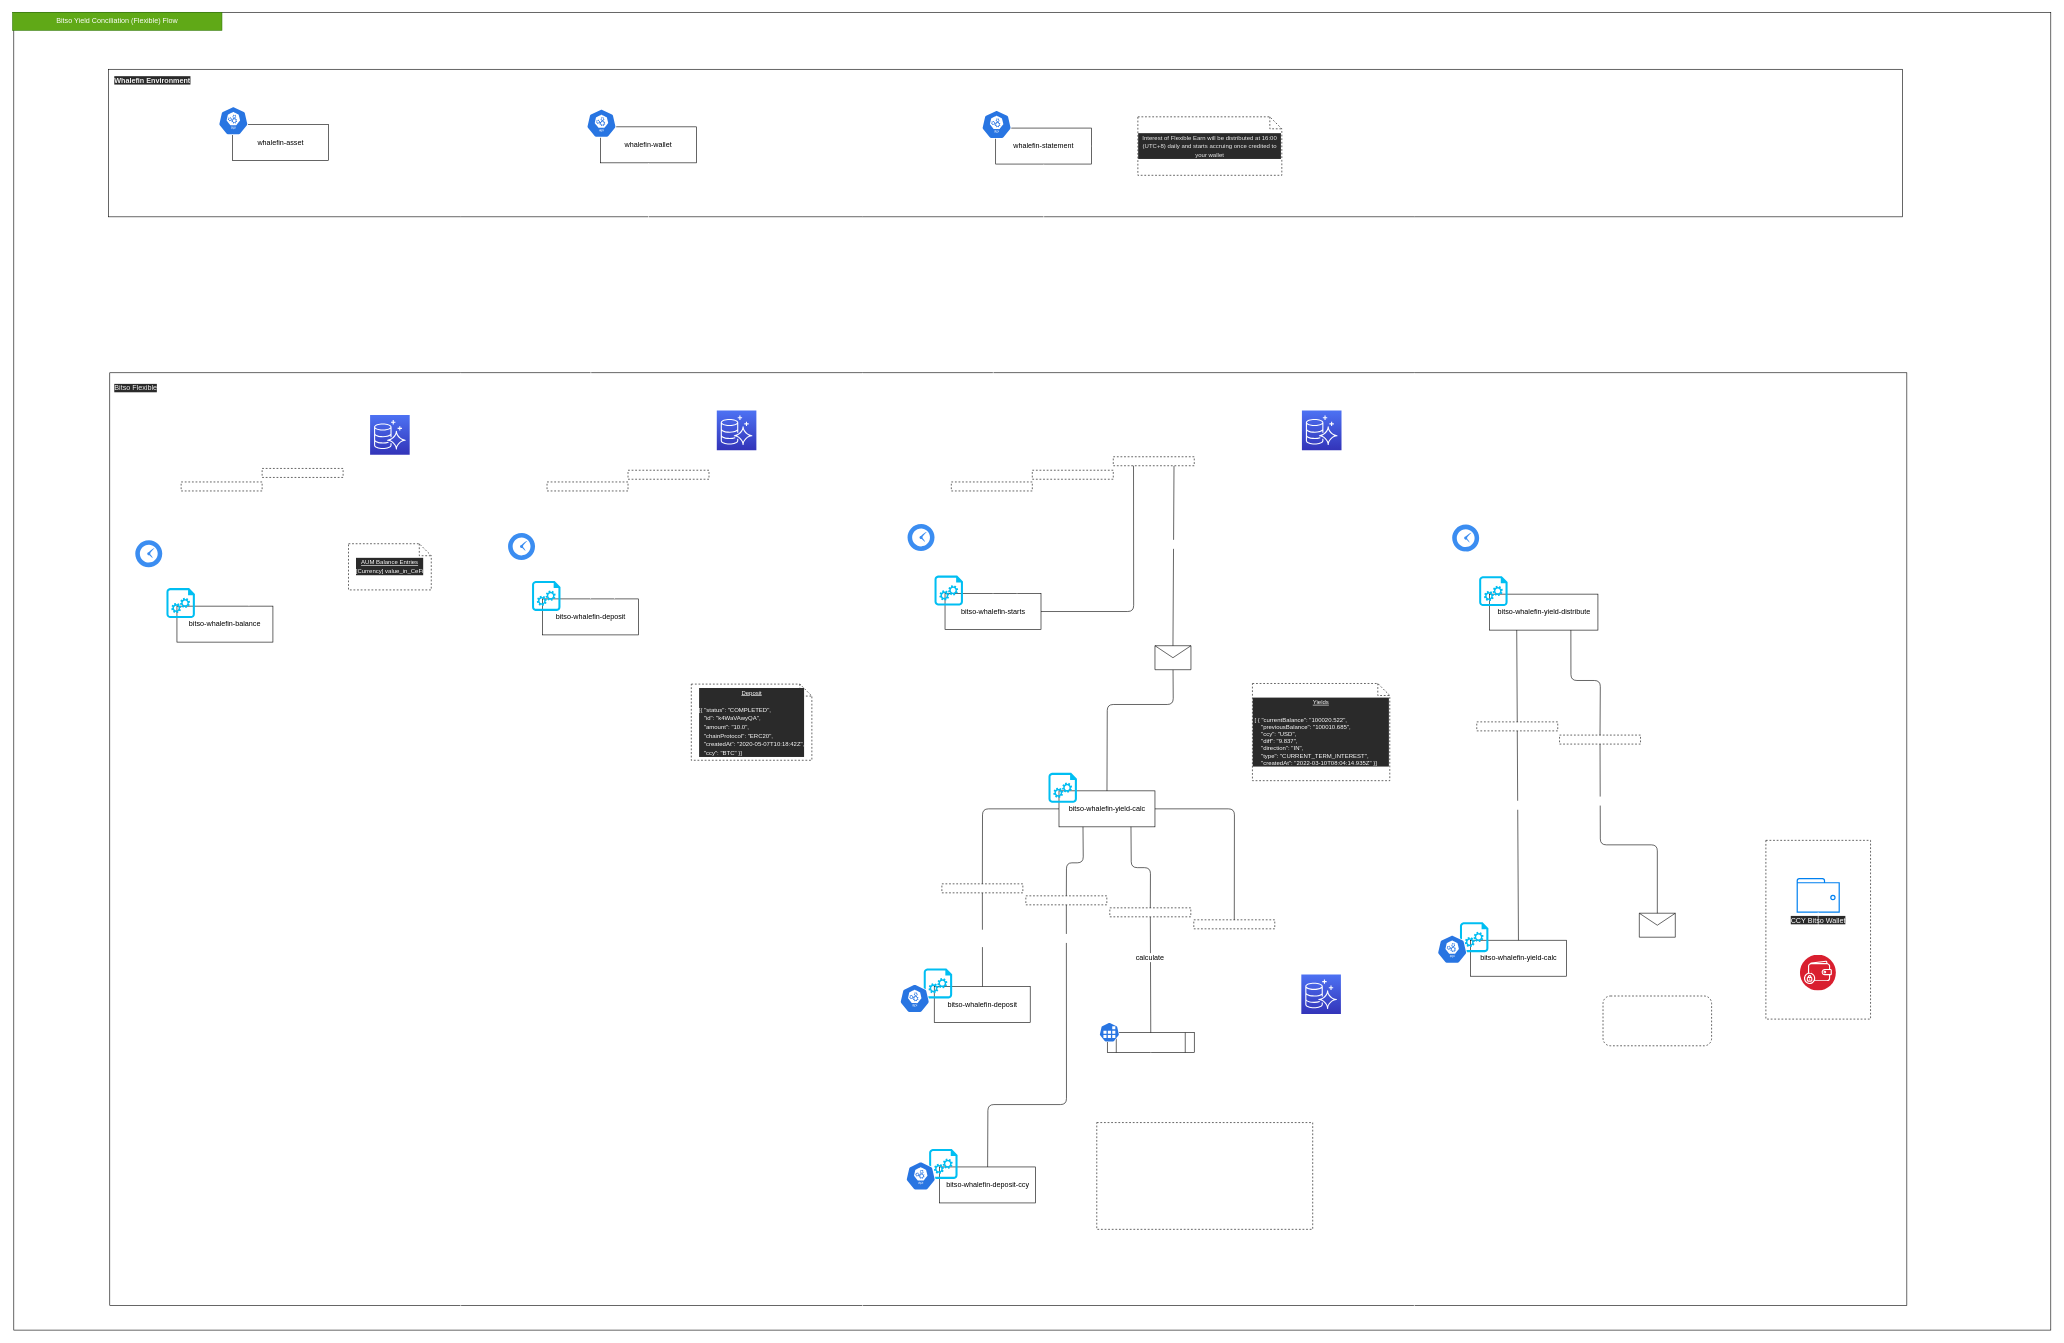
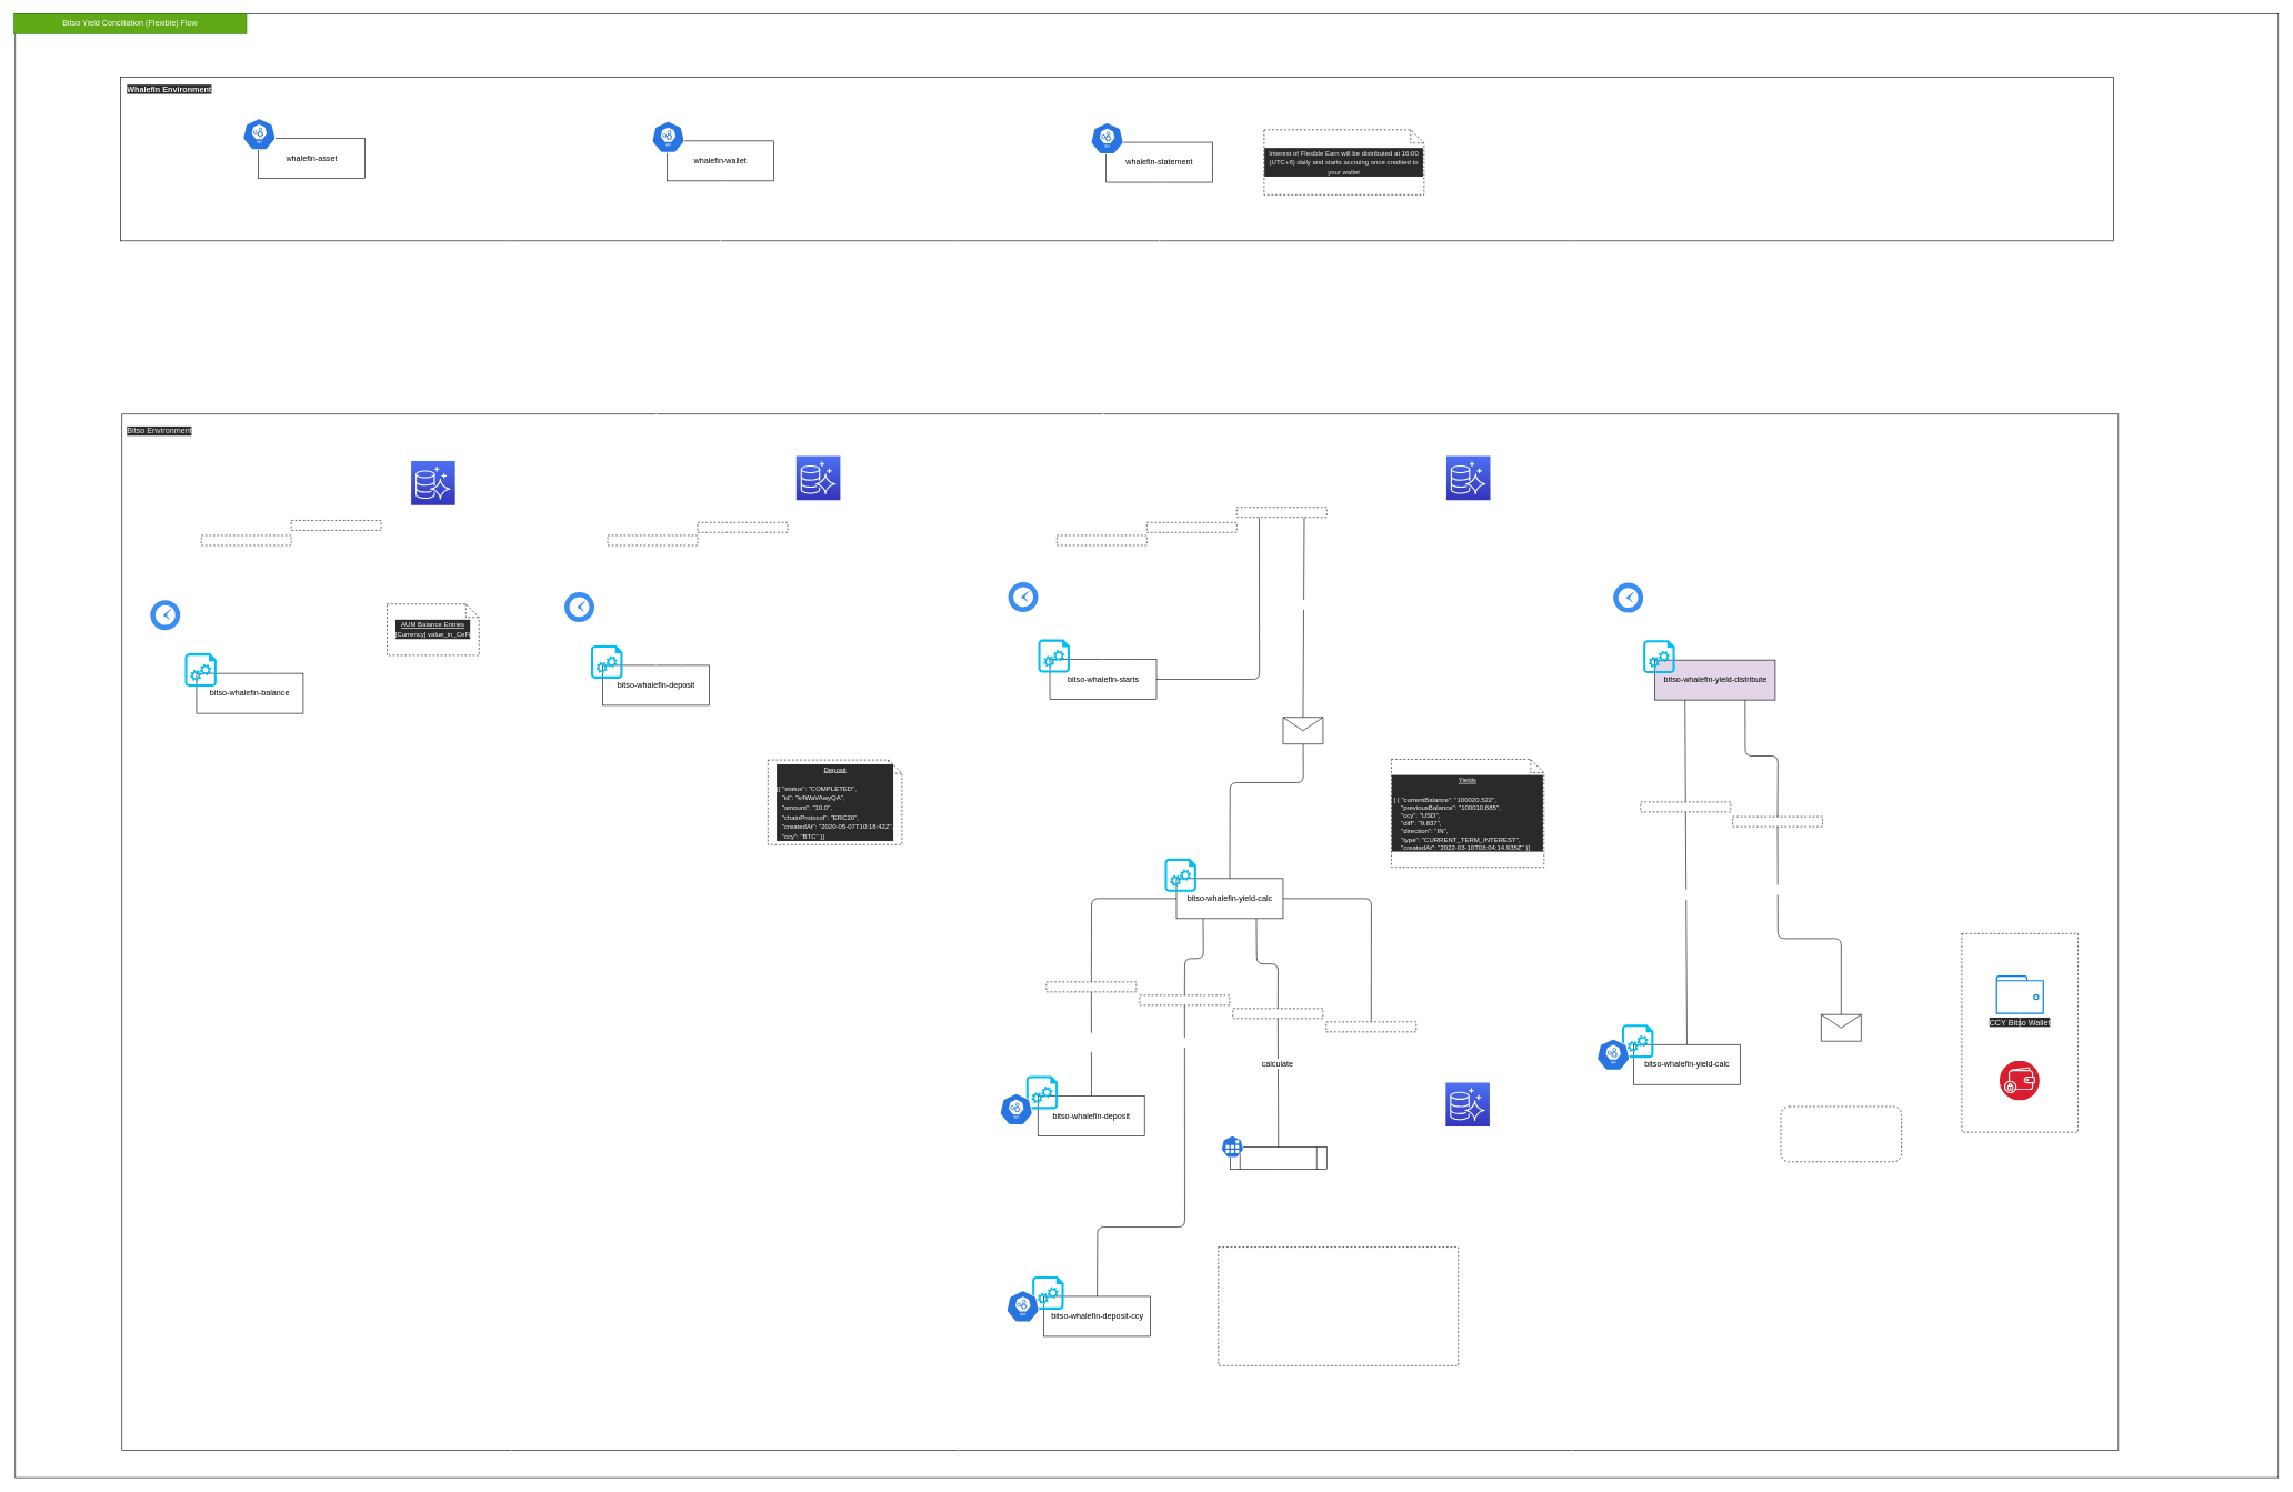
- <mxCell id="12" value="&lt;span style=&quot;color: rgb(240 , 240 , 240) ; font-family: &amp;#34;helvetica&amp;#34; ; font-size: 12px ; font-style: normal ; font-weight: 400 ; letter-spacing: normal ; text-align: center ; text-indent: 0px ; text-transform: none ; word-spacing: 0px ; background-color: rgb(42 , 42 , 42) ; display: inline ; float: none&quot;&gt;Bitso Flexible&lt;/span&gt;" style="text;whiteSpace=wrap;html=1;" parent="1" vertex="1"><mxGeometry x="187.997" y="632.981" width="137" height="28" as="geometry" /></mxCell>
+ <mxCell id="12" value="&lt;span style=&quot;color: rgb(240 , 240 , 240) ; font-family: &amp;#34;helvetica&amp;#34; ; font-size: 12px ; font-style: normal ; font-weight: 400 ; letter-spacing: normal ; text-align: center ; text-indent: 0px ; text-transform: none ; word-spacing: 0px ; background-color: rgb(42 , 42 , 42) ; display: inline ; float: none&quot;&gt;Bitso Environment&lt;/span&gt;" style="text;whiteSpace=wrap;html=1;" parent="1" vertex="1"><mxGeometry x="187.997" y="632.981" width="137" height="28" as="geometry" /></mxCell>
- <mxCell id="114" value="bitso-whalefin-yield-distribute" style="rounded=0;whiteSpace=wrap;html=1;" parent="113" vertex="1"><mxGeometry x="17.5" y="30" width="180.5" height="60" as="geometry" /></mxCell>
+ <mxCell id="114" value="bitso-whalefin-yield-distribute" style="rounded=0;whiteSpace=wrap;html=1;fillColor=#e1d5e7;" parent="113" vertex="1"><mxGeometry x="17.5" y="30" width="180.5" height="60" as="geometry" /></mxCell>
